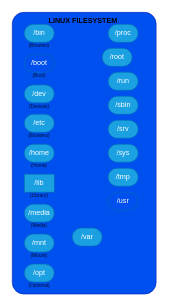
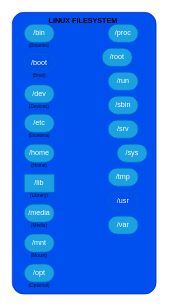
- <mxCell id="18" value="/sys" style="rounded=1;whiteSpace=wrap;html=1;fillColor=#1ba1e2;fontColor=#ffffff;strokeColor=#006EAF;arcSize=50;" vertex="1" parent="1"><mxGeometry x="180" y="240" width="50" height="30" as="geometry" /></mxCell>
+ <mxCell id="18" value="/sys" style="rounded=1;whiteSpace=wrap;html=1;fillColor=#1ba1e2;fontColor=#ffffff;strokeColor=#006EAF;arcSize=50;" vertex="1" parent="1"><mxGeometry x="195" y="240" width="50" height="30" as="geometry" /></mxCell>
- <mxCell id="21" value="/var" style="rounded=1;whiteSpace=wrap;html=1;fillColor=#1ba1e2;fontColor=#ffffff;strokeColor=#006EAF;arcSize=50;" vertex="1" parent="1"><mxGeometry x="120" y="380" width="50" height="30" as="geometry" /></mxCell>
+ <mxCell id="21" value="/var" style="rounded=1;whiteSpace=wrap;html=1;fillColor=#1ba1e2;fontColor=#ffffff;strokeColor=#006EAF;arcSize=50;" vertex="1" parent="1"><mxGeometry x="180" y="360" width="50" height="30" as="geometry" /></mxCell>
